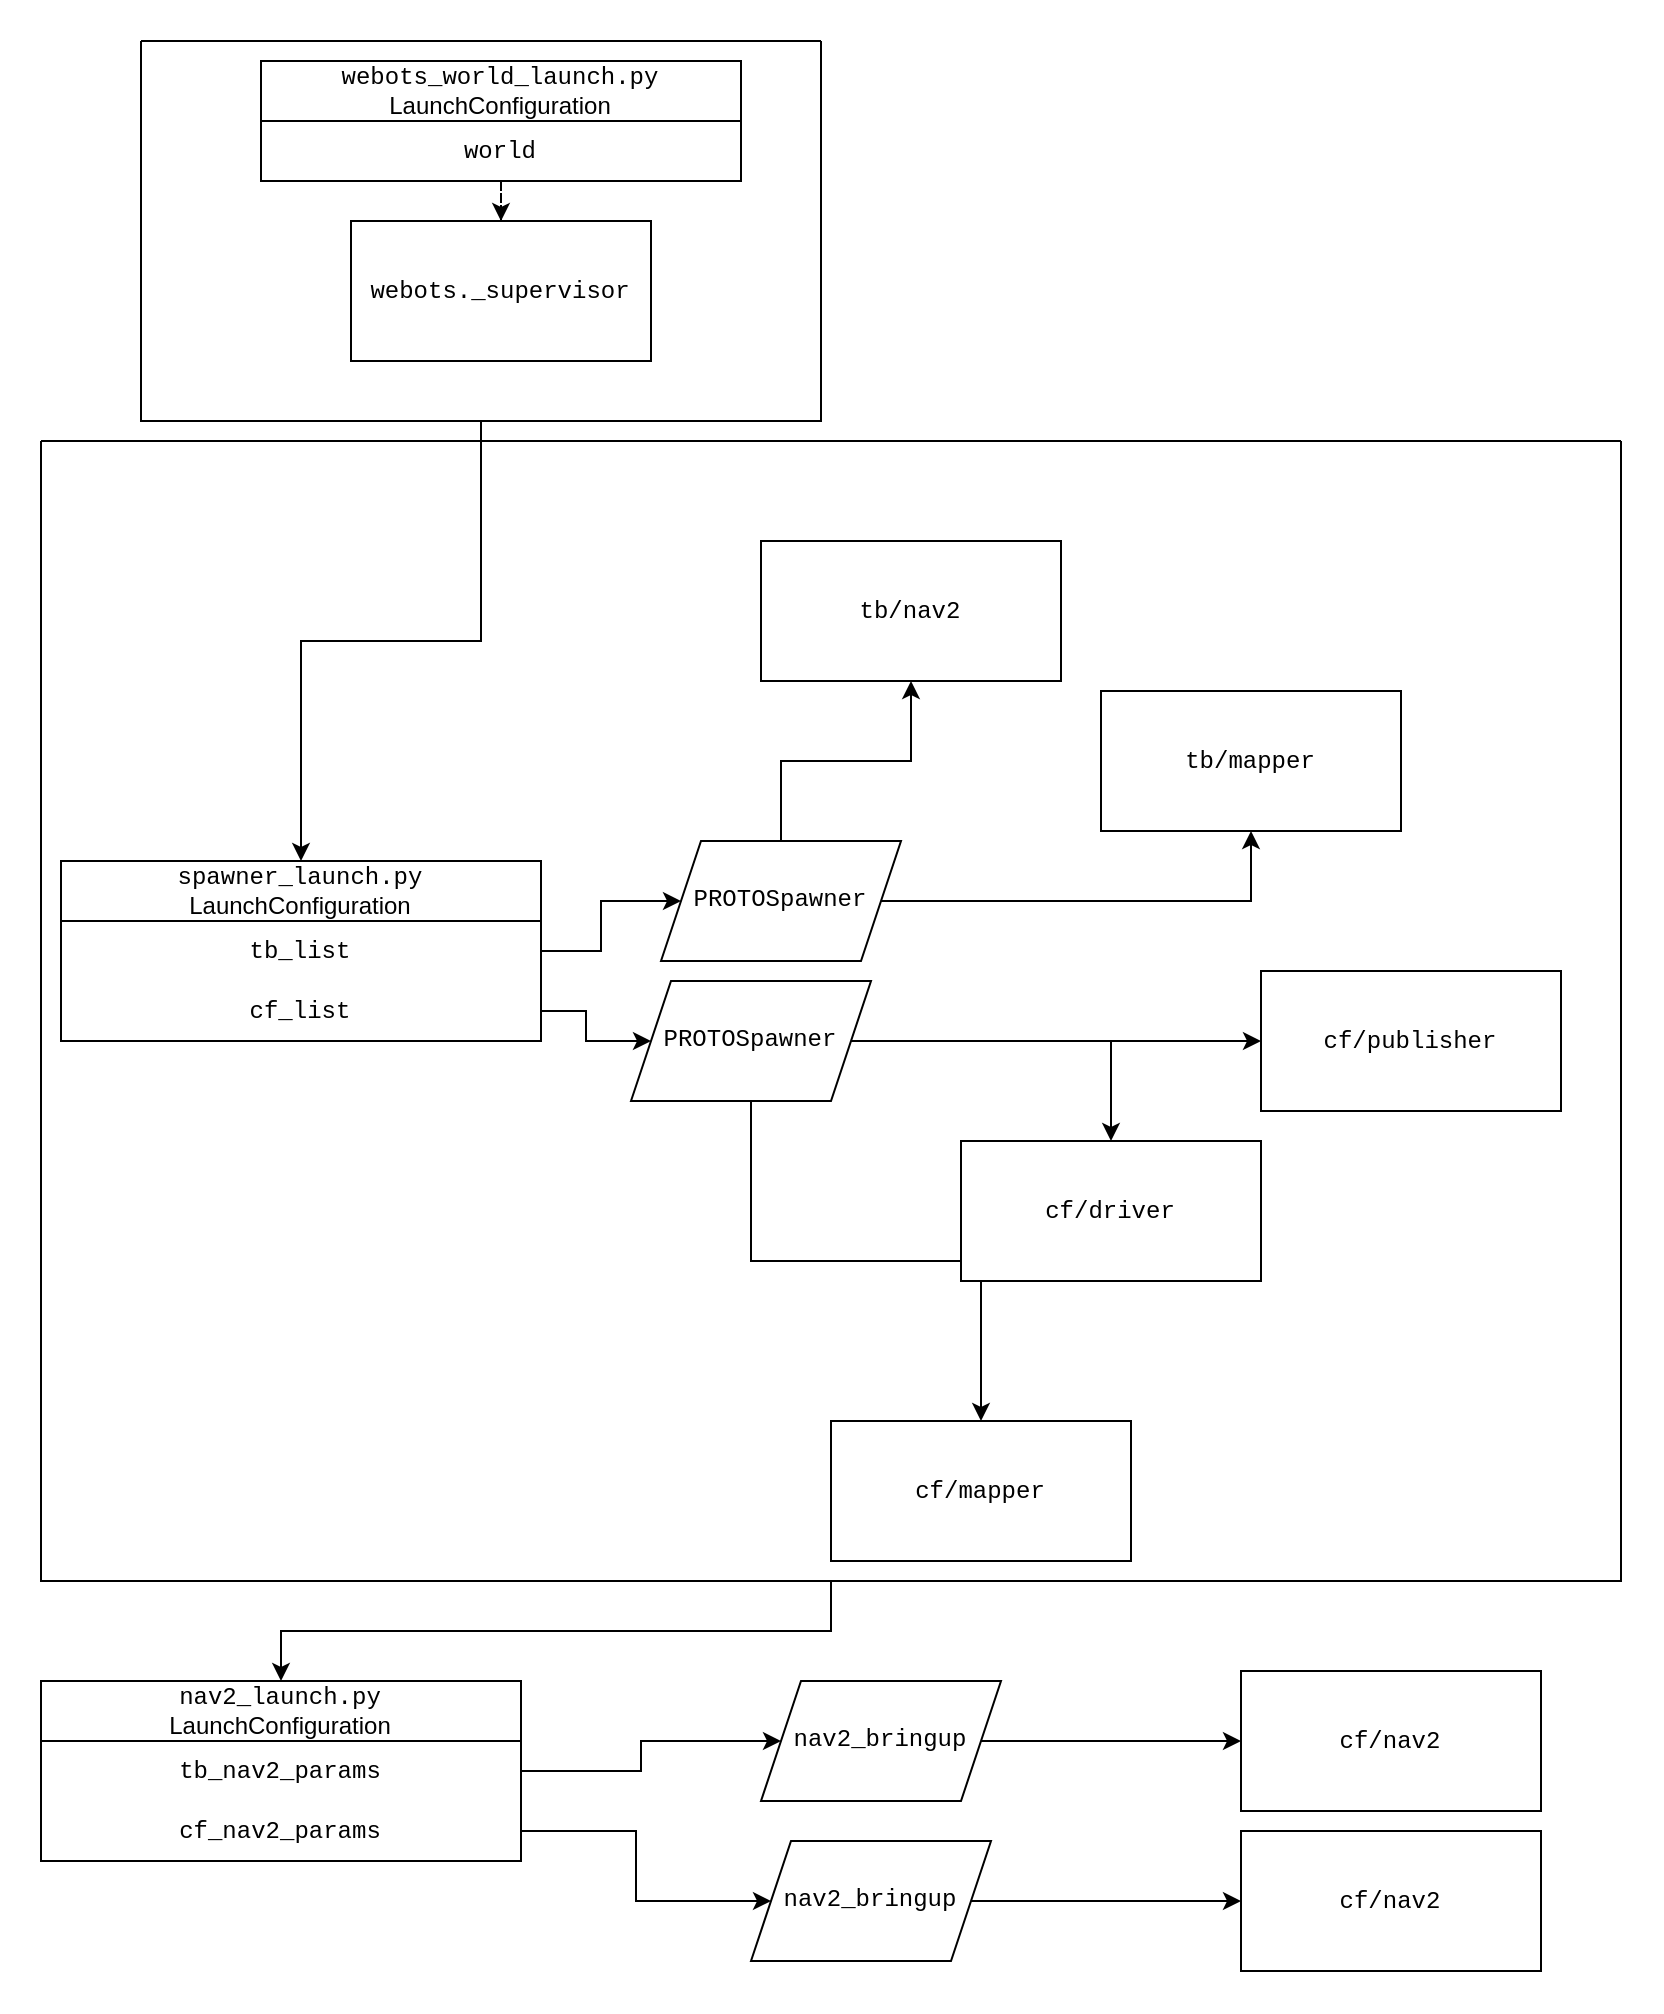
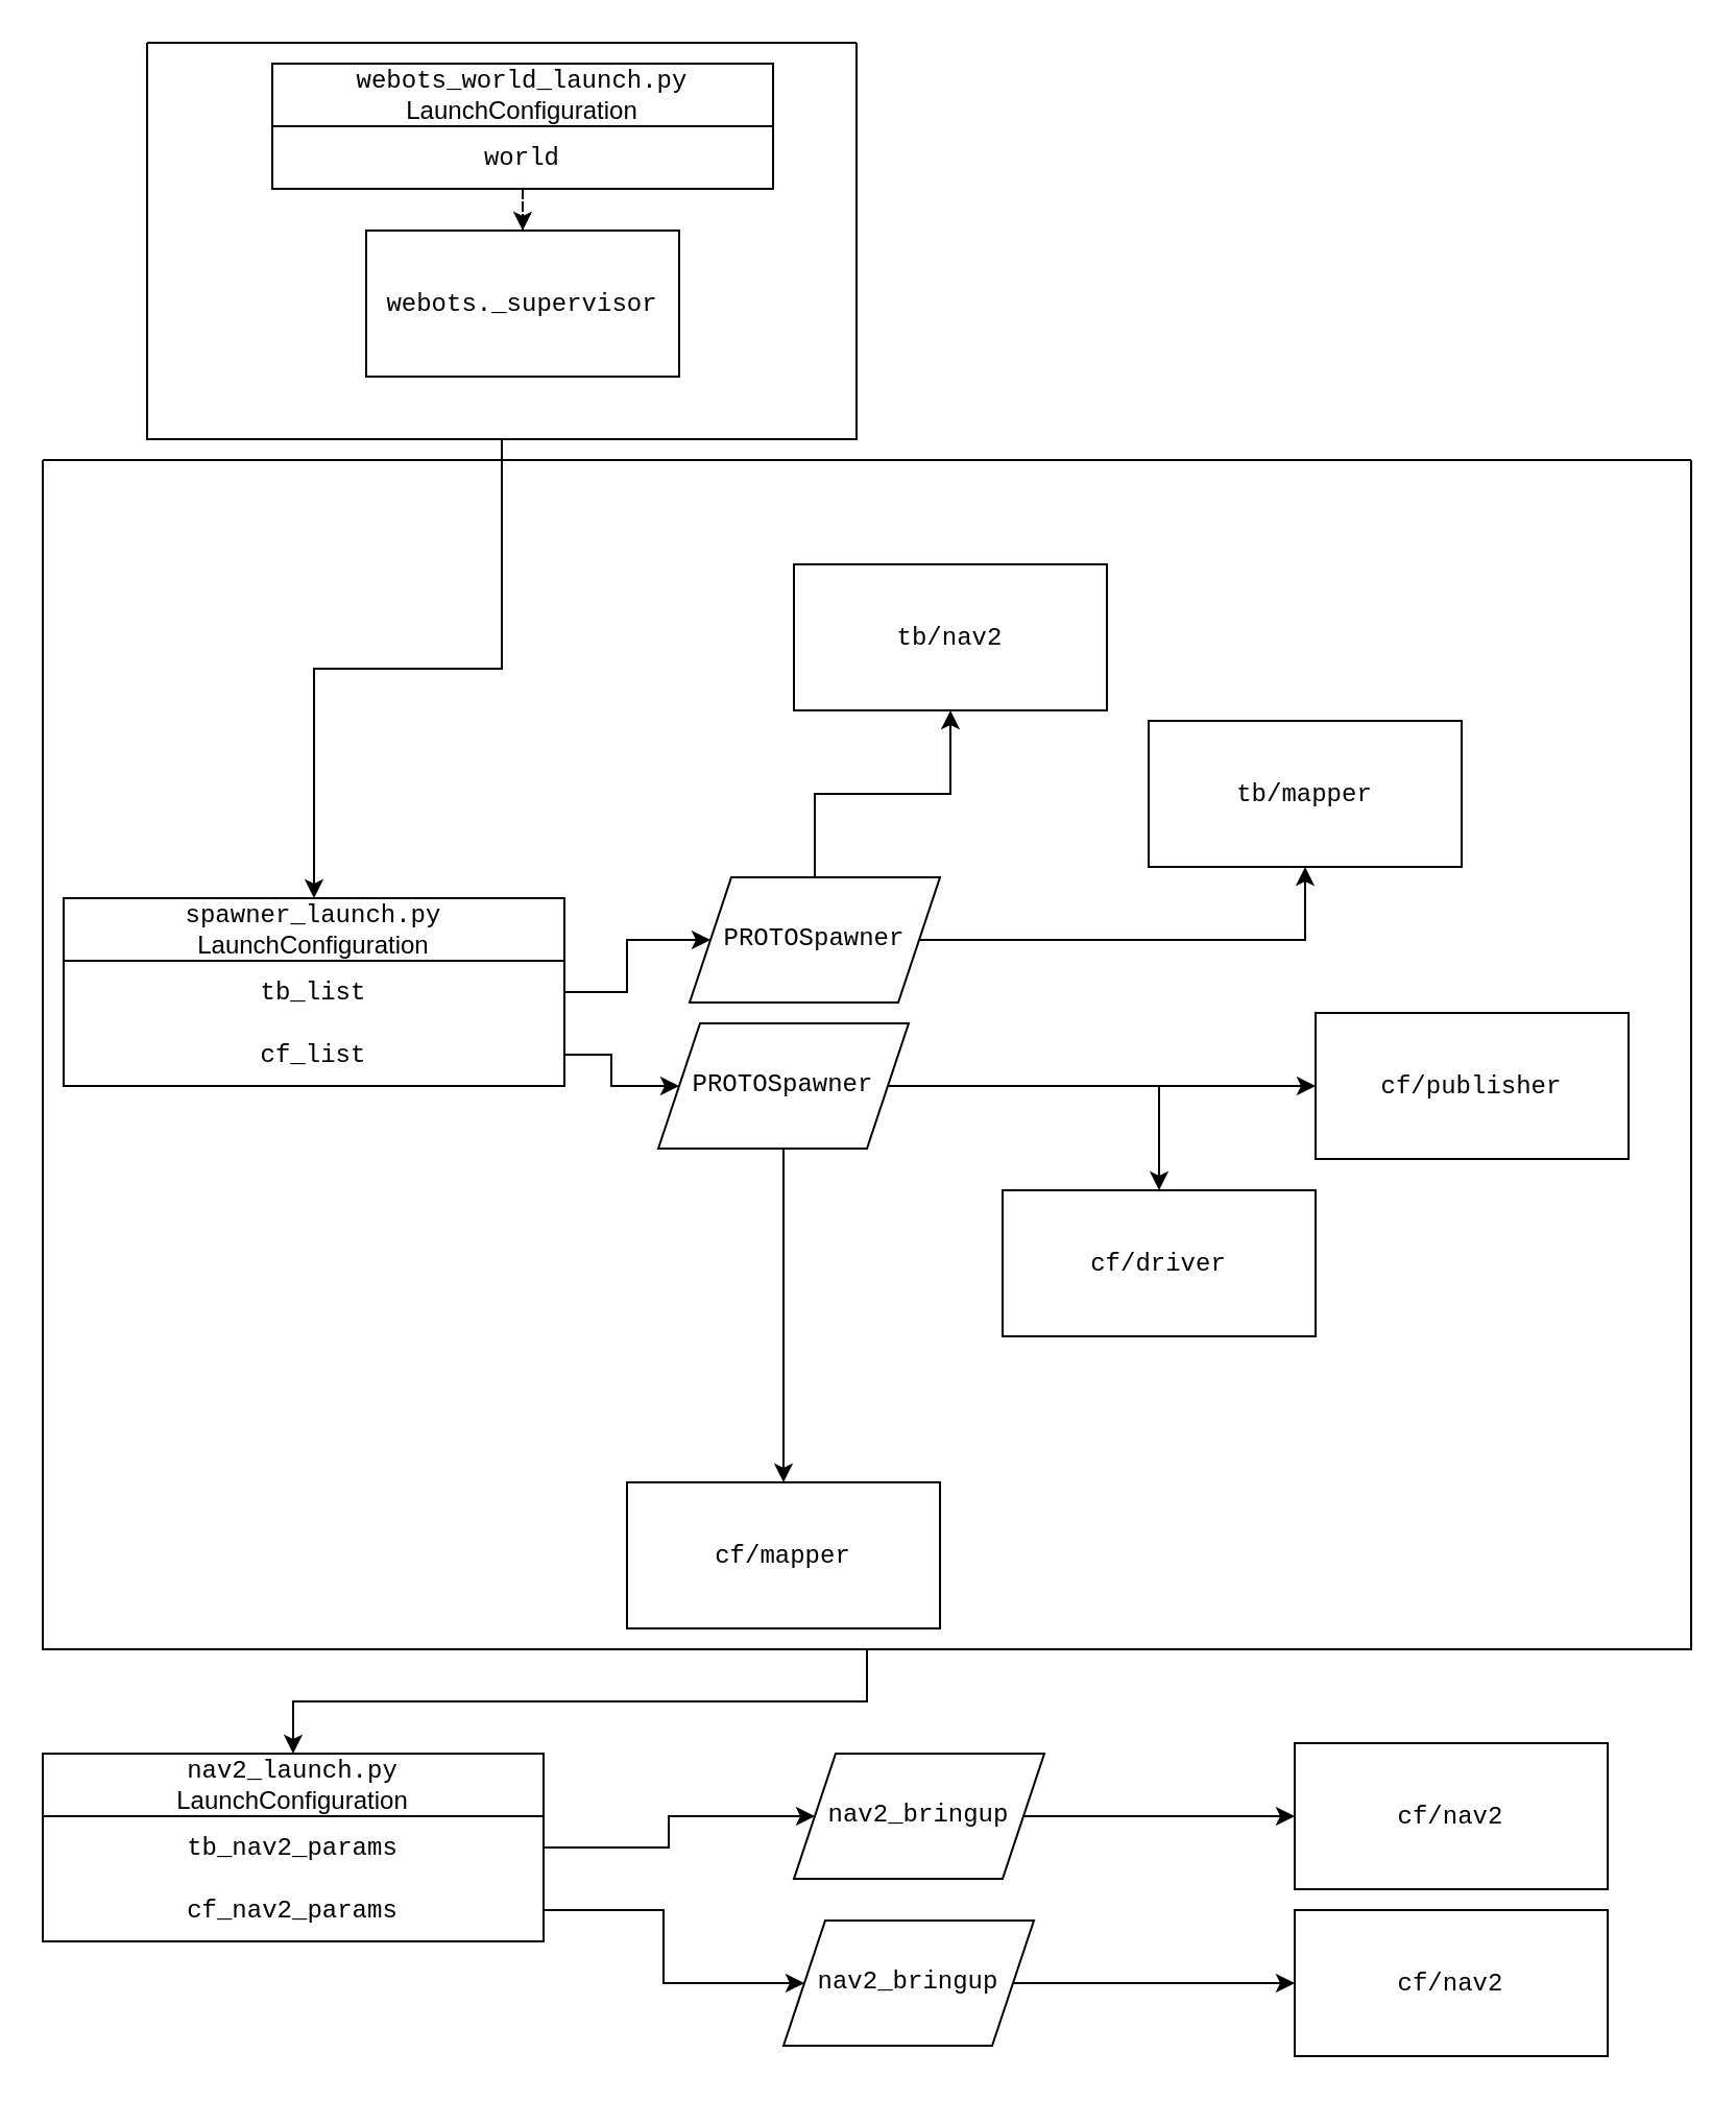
- <mxCell id="18" value="&lt;font face=&quot;Courier New&quot;&gt;cf/mapper&lt;/font&gt;" style="rounded=0;whiteSpace=wrap;html=1;" vertex="1" parent="1"><mxGeometry x="415" y="710" width="150" height="70" as="geometry" /></mxCell>
+ <mxCell id="18" value="&lt;font face=&quot;Courier New&quot;&gt;cf/mapper&lt;/font&gt;" style="rounded=0;whiteSpace=wrap;html=1;" vertex="1" parent="1"><mxGeometry x="300" y="710" width="150" height="70" as="geometry" /></mxCell>
